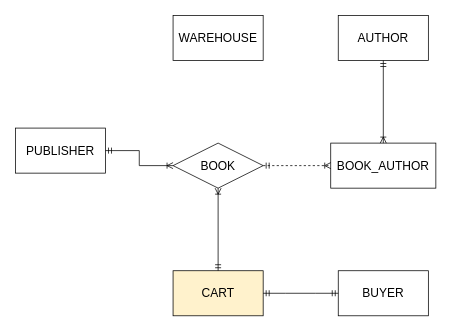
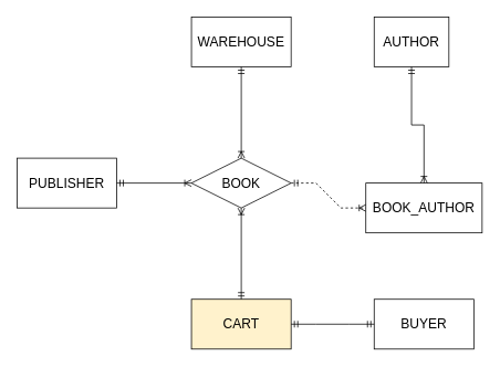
- <mxCell id="3" value="&lt;font style=&quot;font-size: 16px;&quot;&gt;AUTHOR&lt;/font&gt;" style="rounded=0;whiteSpace=wrap;html=1;" vertex="1" parent="1"><mxGeometry x="450" y="20" width="120" height="60" as="geometry" /></mxCell>
+ <mxCell id="3" value="&lt;font style=&quot;font-size: 16px;&quot;&gt;AUTHOR&lt;/font&gt;" style="rounded=0;whiteSpace=wrap;html=1;" vertex="1" parent="1"><mxGeometry x="450" y="20" width="90" height="60" as="geometry" /></mxCell>
+ <mxCell id="13" value="" style="edgeStyle=orthogonalEdgeStyle;fontSize=12;html=1;endArrow=ERoneToMany;startArrow=ERmandOne;rounded=0;exitX=0.5;exitY=1;exitDx=0;exitDy=0;entryX=0.5;entryY=0;entryDx=0;entryDy=0;" edge="1" parent="1" source="11" target="2"><mxGeometry width="100" height="100" relative="1" as="geometry"><mxPoint x="370" y="90" as="sourcePoint" /><mxPoint x="370" y="200" as="targetPoint" /></mxGeometry></mxCell>
- <mxCell id="12" value="&lt;font style=&quot;font-size: 16px;&quot;&gt;PUBLISHER&lt;/font&gt;" style="rounded=0;whiteSpace=wrap;html=1;" vertex="1" parent="1"><mxGeometry x="20" y="170" width="120" height="60" as="geometry" /></mxCell>
+ <mxCell id="12" value="&lt;font style=&quot;font-size: 16px;&quot;&gt;PUBLISHER&lt;/font&gt;" style="rounded=0;whiteSpace=wrap;html=1;" vertex="1" parent="1"><mxGeometry x="20" y="190" width="120" height="60" as="geometry" /></mxCell>
- <mxCell id="6" value="&lt;font style=&quot;font-size: 16px;&quot;&gt;BOOK_AUTHOR&lt;/font&gt;" style="rounded=0;whiteSpace=wrap;html=1;" vertex="1" parent="1"><mxGeometry x="440" y="190" width="140" height="60" as="geometry" /></mxCell>
+ <mxCell id="6" value="&lt;font style=&quot;font-size: 16px;&quot;&gt;BOOK_AUTHOR&lt;/font&gt;" style="rounded=0;whiteSpace=wrap;html=1;" vertex="1" parent="1"><mxGeometry x="440" y="220" width="140" height="60" as="geometry" /></mxCell>
